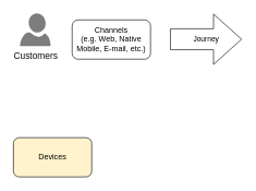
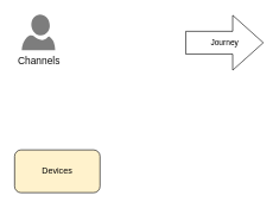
- <mxCell id="4" value="Channels&lt;br&gt;(e.g. Web, Native Mobile, E-mail, etc.)" style="rounded=1;whiteSpace=wrap;html=1;" vertex="1" parent="1"><mxGeometry x="110" y="30" width="120" height="60" as="geometry" /></mxCell>
- <mxCell id="2" value="Customers" style="shadow=0;dashed=0;html=1;strokeColor=none;labelPosition=center;verticalLabelPosition=bottom;verticalAlign=top;align=center;shape=mxgraph.azure.user;fillColor=#7D7D7D;glass=0;comic=0;fontSize=14;fontColor=#0D0D0D;" vertex="1" parent="1"><mxGeometry x="30" y="20" width="47" height="50" as="geometry" /></mxCell>
+ <mxCell id="2" value="Channels" style="shadow=0;dashed=0;html=1;strokeColor=none;labelPosition=center;verticalLabelPosition=bottom;verticalAlign=top;align=center;shape=mxgraph.azure.user;fillColor=#7D7D7D;glass=0;comic=0;fontSize=14;fontColor=#0D0D0D;" vertex="1" parent="1"><mxGeometry x="30" y="20" width="47" height="50" as="geometry" /></mxCell>
